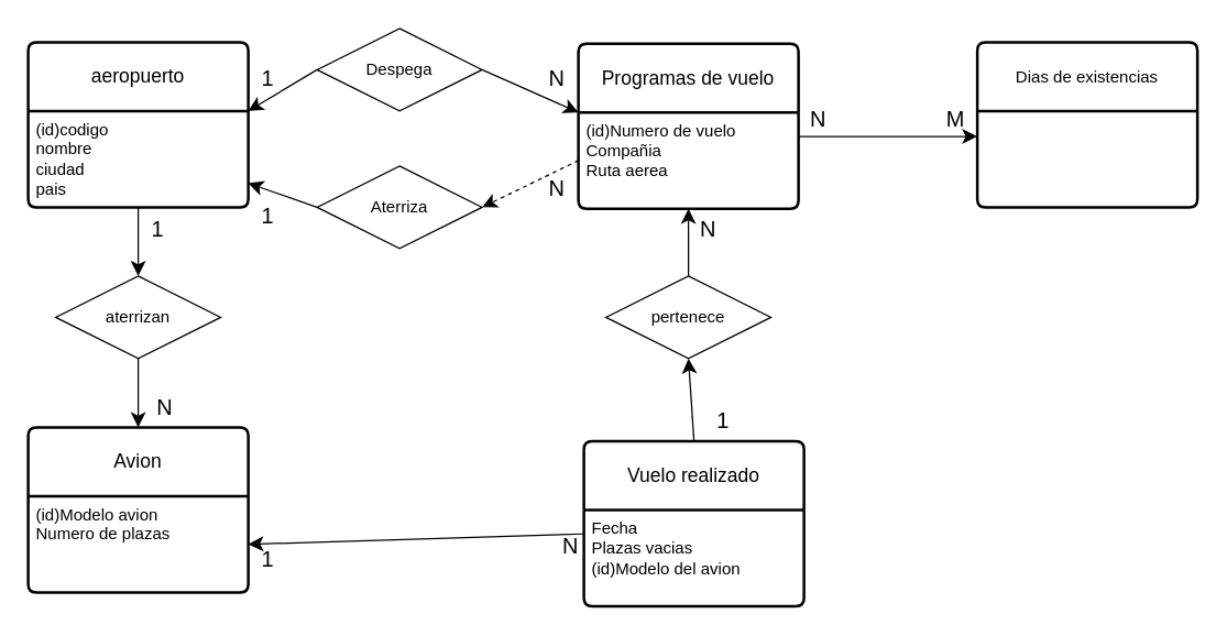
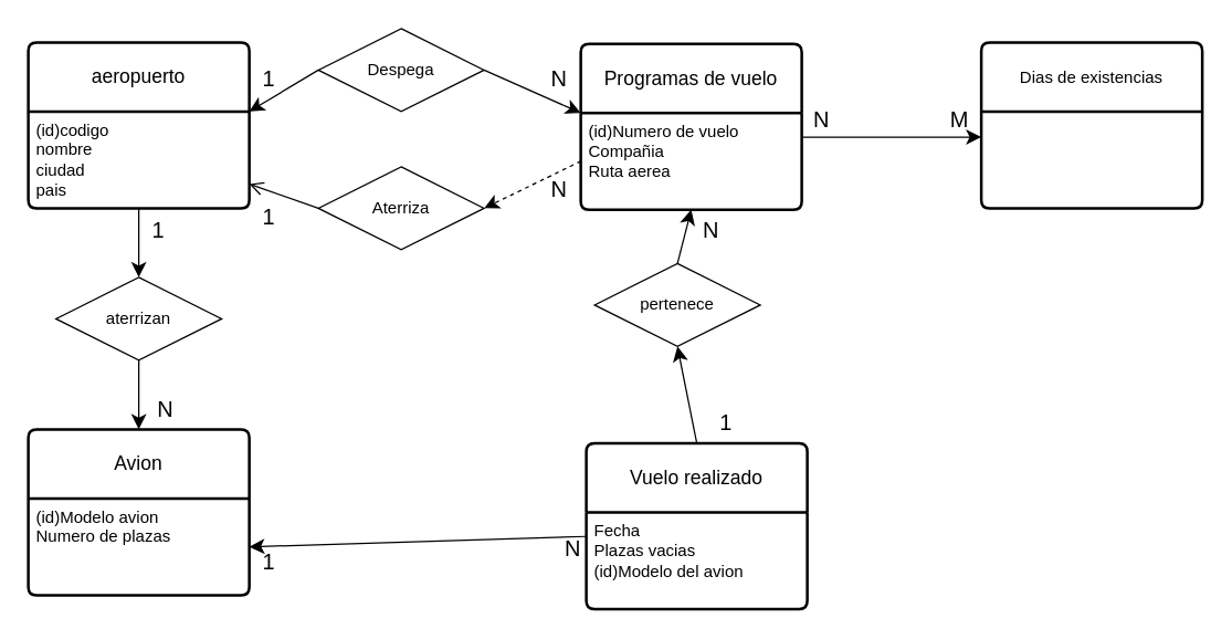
- <mxCell id="16" style="edgeStyle=none;curved=1;rounded=0;orthogonalLoop=1;jettySize=auto;html=1;exitX=0;exitY=0.5;exitDx=0;exitDy=0;entryX=1;entryY=0.75;entryDx=0;entryDy=0;fontSize=12;startSize=8;endSize=8;" edge="1" parent="1" source="17" target="3"><mxGeometry relative="1" as="geometry" /></mxCell>
+ <mxCell id="16" style="edgeStyle=none;curved=1;rounded=0;orthogonalLoop=1;jettySize=auto;html=1;exitX=0;exitY=0.5;exitDx=0;exitDy=0;entryX=1;entryY=0.75;entryDx=0;entryDy=0;fontSize=12;startSize=8;endSize=8;endArrow=open;" edge="1" parent="1" source="17" target="3"><mxGeometry relative="1" as="geometry" /></mxCell>
- <mxCell id="27" value="pertenece" style="shape=rhombus;perimeter=rhombusPerimeter;whiteSpace=wrap;html=1;align=center;" vertex="1" parent="1"><mxGeometry x="440" y="200" width="120" height="60" as="geometry" /></mxCell>
+ <mxCell id="27" value="pertenece" style="shape=rhombus;perimeter=rhombusPerimeter;whiteSpace=wrap;html=1;align=center;" vertex="1" parent="1"><mxGeometry x="430" y="190" width="120" height="60" as="geometry" /></mxCell>
